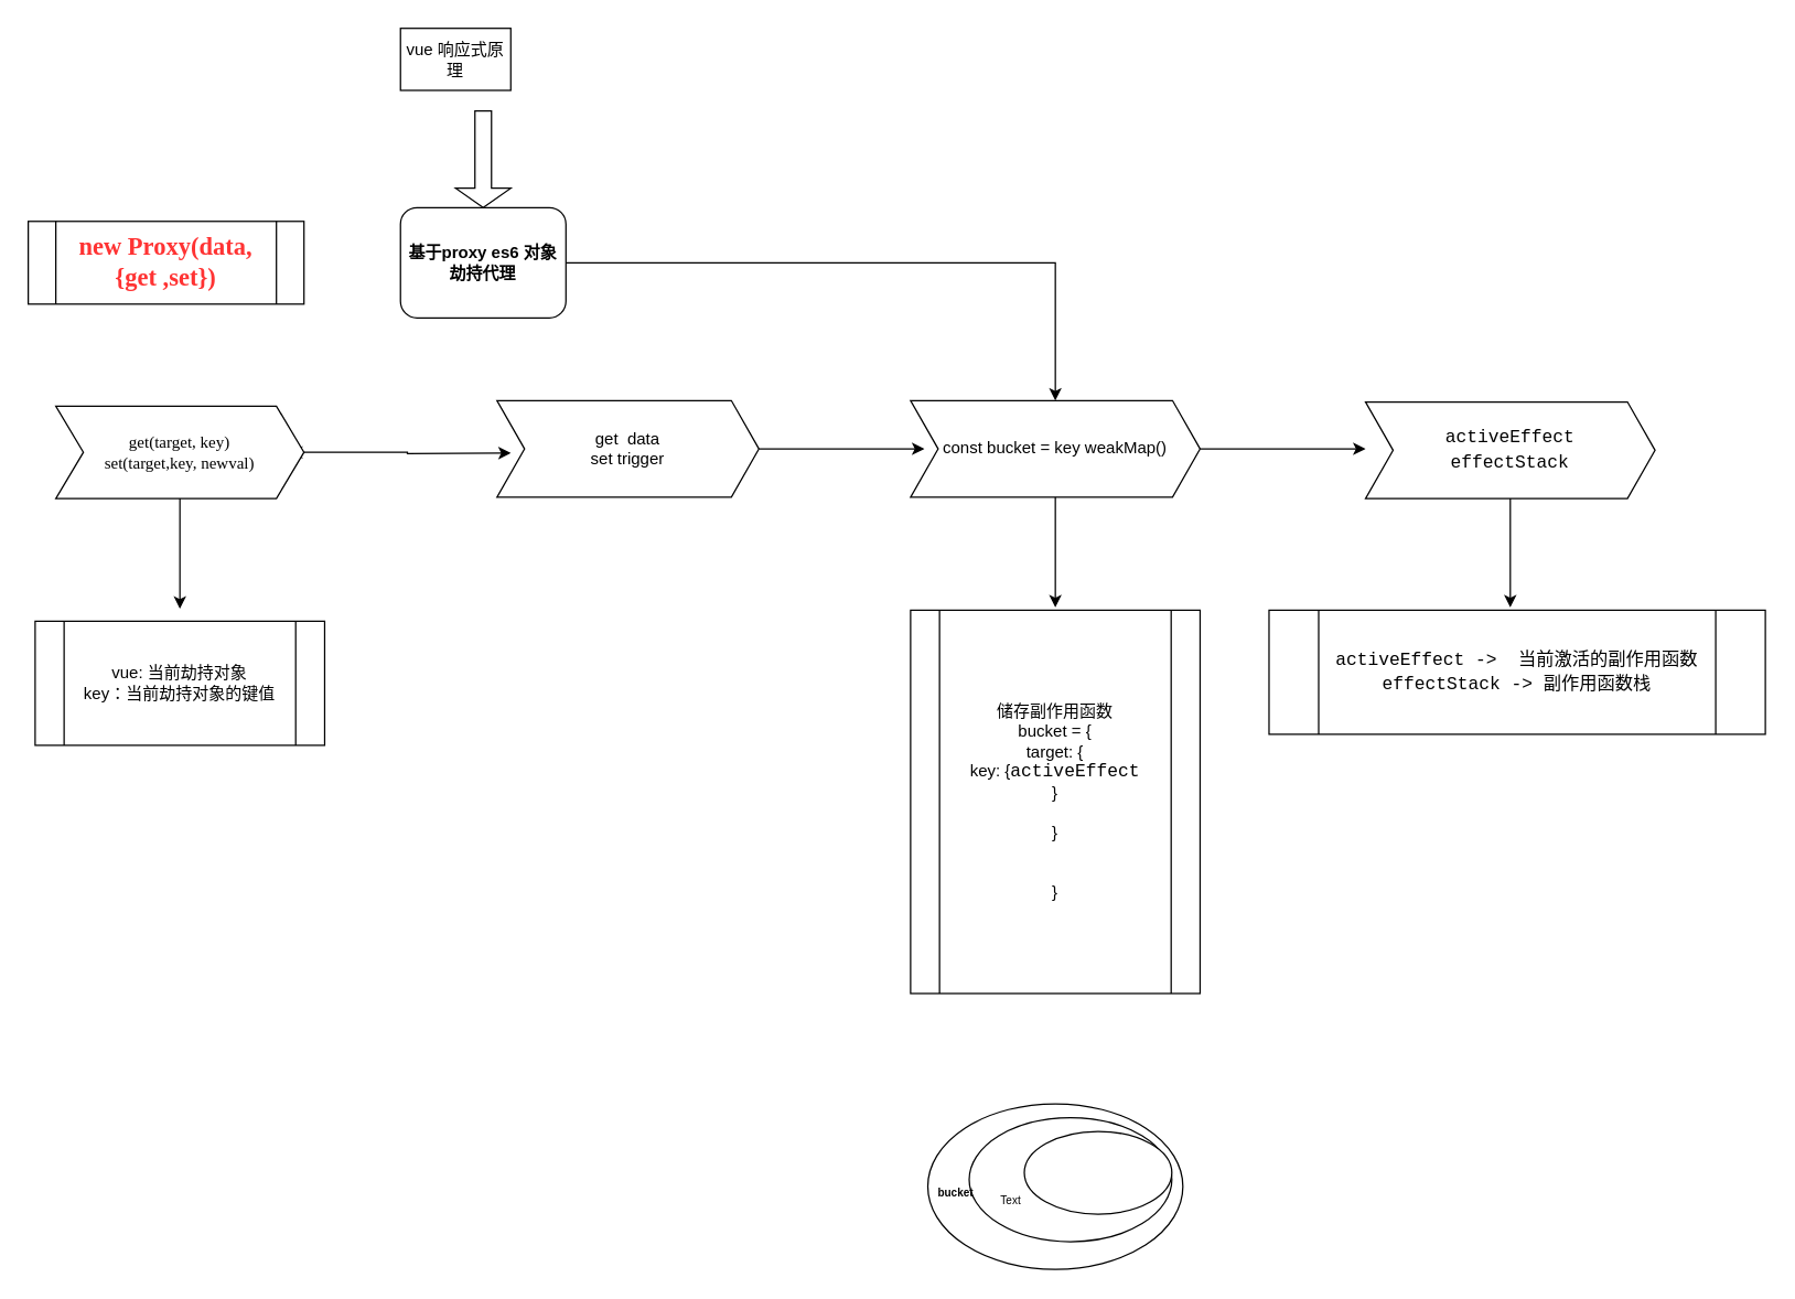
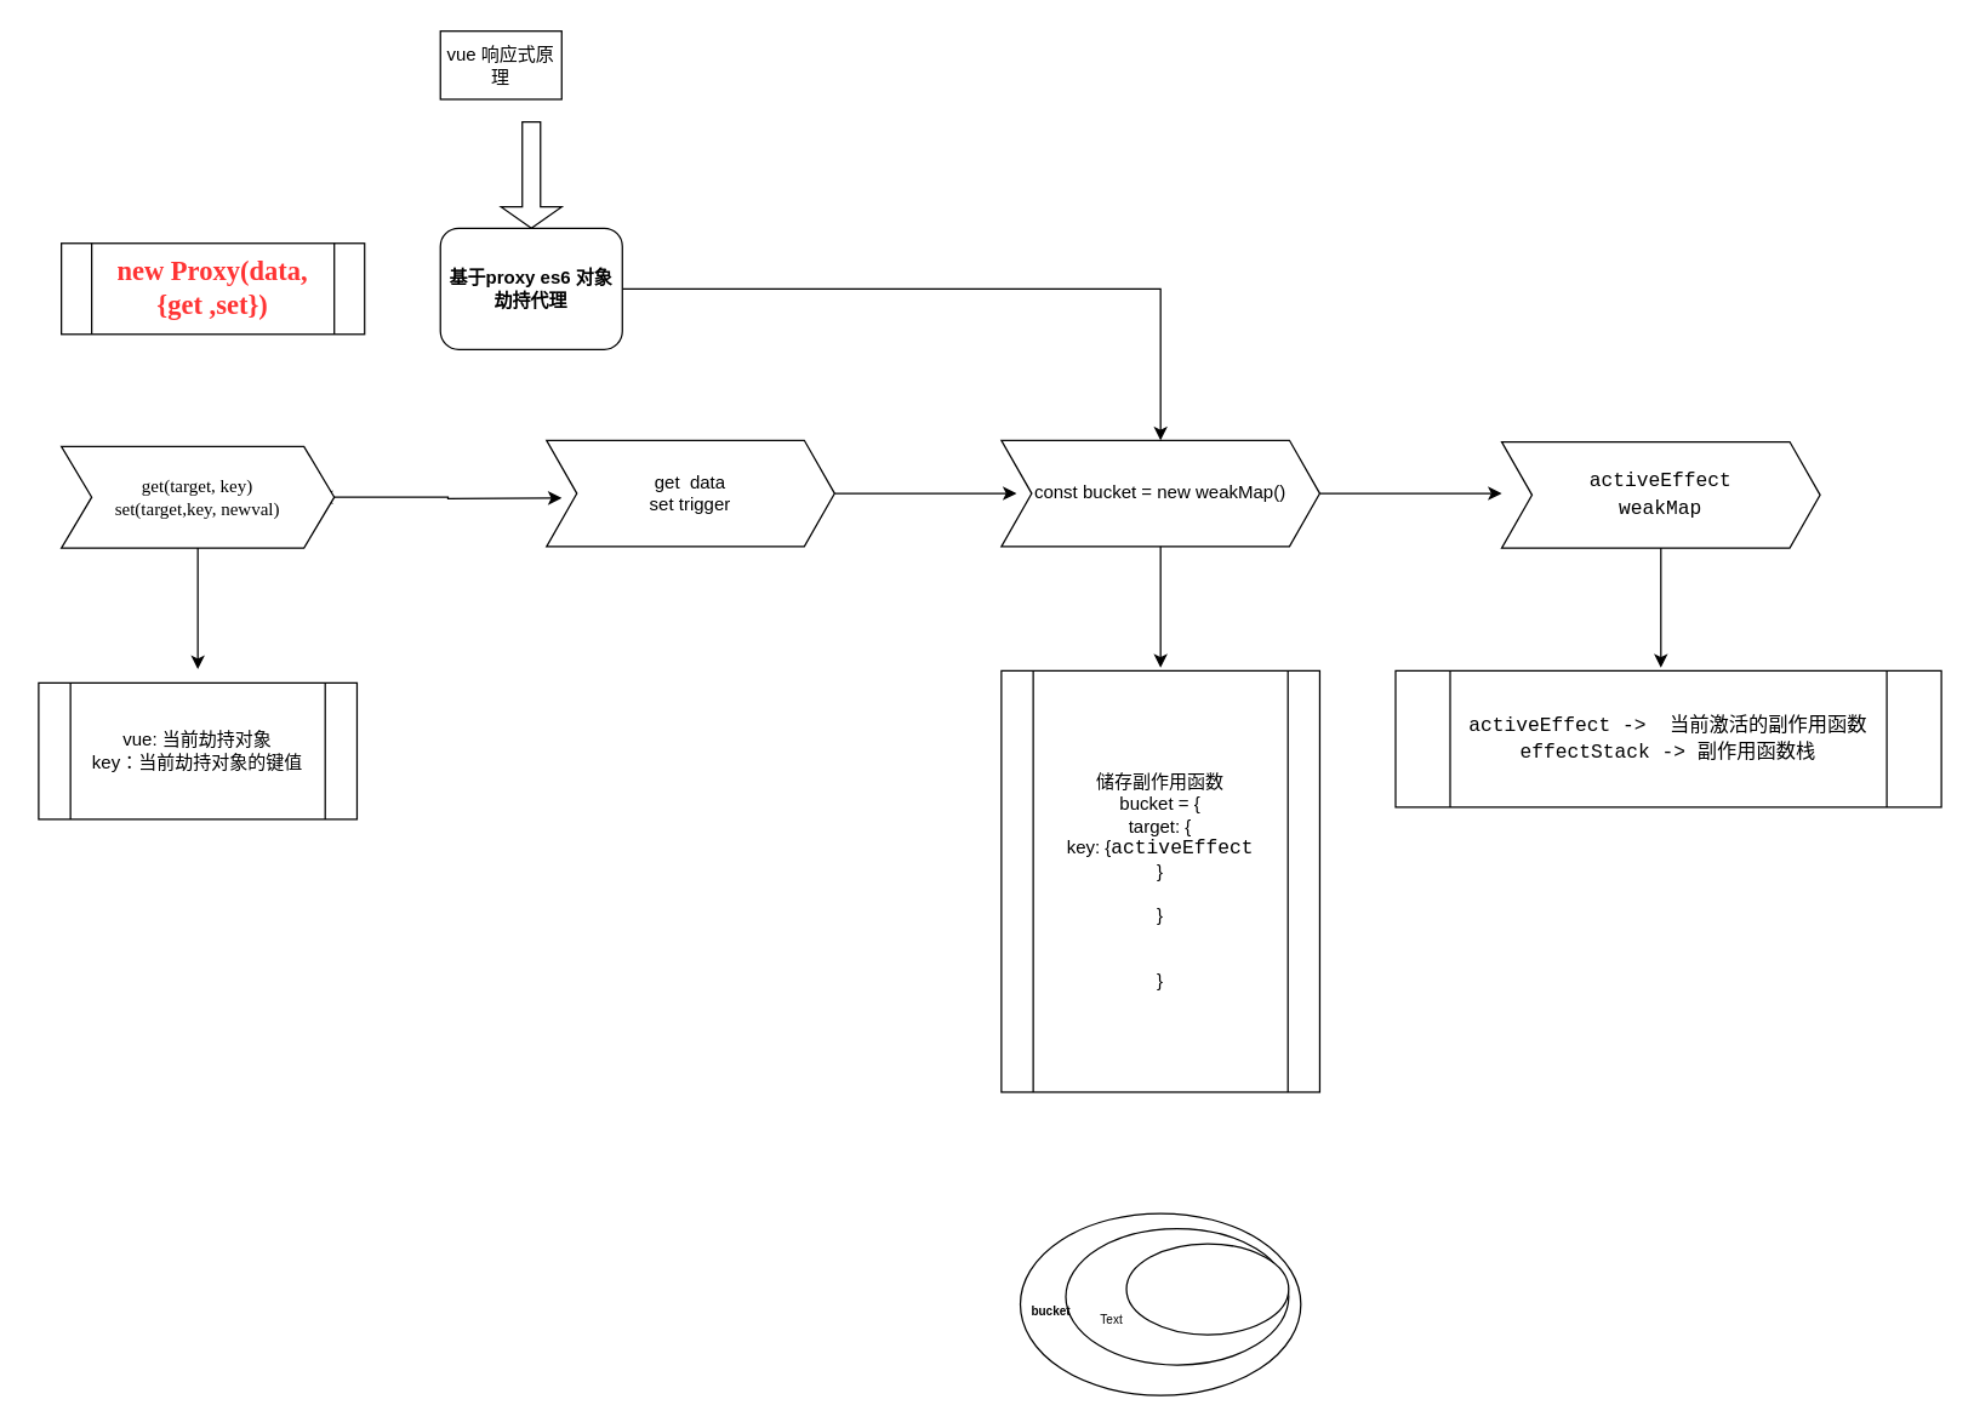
- <mxCell id="13" value="&lt;h2&gt;&lt;b&gt;&lt;font face=&quot;Comic Sans MS&quot; color=&quot;#ff3333&quot;&gt;new Proxy(data, {get ,set})&lt;/font&gt;&lt;/b&gt;&lt;/h2&gt;" style="shape=process;whiteSpace=wrap;html=1;backgroundOutline=1;" parent="1" vertex="1"><mxGeometry x="20" y="160" width="200" height="60" as="geometry" /></mxCell>
+ <mxCell id="13" value="&lt;h2&gt;&lt;b&gt;&lt;font face=&quot;Comic Sans MS&quot; color=&quot;#ff3333&quot;&gt;new Proxy(data, {get ,set})&lt;/font&gt;&lt;/b&gt;&lt;/h2&gt;" style="shape=process;whiteSpace=wrap;html=1;backgroundOutline=1;" parent="1" vertex="1"><mxGeometry x="40" y="160" width="200" height="60" as="geometry" /></mxCell>
- <mxCell id="12" value="const bucket = key weakMap()" style="shape=step;perimeter=stepPerimeter;whiteSpace=wrap;html=1;fixedSize=1;" parent="1" vertex="1"><mxGeometry x="660" y="290" width="210" height="70" as="geometry" /></mxCell>
+ <mxCell id="12" value="const bucket = new weakMap()" style="shape=step;perimeter=stepPerimeter;whiteSpace=wrap;html=1;fixedSize=1;" parent="1" vertex="1"><mxGeometry x="660" y="290" width="210" height="70" as="geometry" /></mxCell>
- <mxCell id="18" value="&lt;div style=&quot;font-family: &amp;#34;consolas&amp;#34; , &amp;#34;courier new&amp;#34; , monospace ; font-size: 13px ; line-height: 18px ; white-space: pre&quot;&gt;&lt;span style=&quot;background-color: rgb(255 , 255 , 255)&quot;&gt;activeEffect&lt;/span&gt;&lt;/div&gt;&lt;div style=&quot;font-family: &amp;#34;consolas&amp;#34; , &amp;#34;courier new&amp;#34; , monospace ; font-size: 13px ; line-height: 18px ; white-space: pre&quot;&gt;&lt;span style=&quot;background-color: rgb(255 , 255 , 255)&quot;&gt;effectStack&lt;/span&gt;&lt;/div&gt;" style="shape=step;perimeter=stepPerimeter;whiteSpace=wrap;html=1;fixedSize=1;" vertex="1" parent="1"><mxGeometry x="990" y="291" width="210" height="70" as="geometry" /></mxCell>
+ <mxCell id="18" value="&lt;div style=&quot;font-family: &amp;#34;consolas&amp;#34; , &amp;#34;courier new&amp;#34; , monospace ; font-size: 13px ; line-height: 18px ; white-space: pre&quot;&gt;&lt;span style=&quot;background-color: rgb(255 , 255 , 255)&quot;&gt;activeEffect&lt;/span&gt;&lt;/div&gt;&lt;div style=&quot;font-family: &amp;#34;consolas&amp;#34; , &amp;#34;courier new&amp;#34; , monospace ; font-size: 13px ; line-height: 18px ; white-space: pre&quot;&gt;&lt;span style=&quot;background-color: rgb(255 , 255 , 255)&quot;&gt;weakMap&lt;/span&gt;&lt;/div&gt;" style="shape=step;perimeter=stepPerimeter;whiteSpace=wrap;html=1;fixedSize=1;" vertex="1" parent="1"><mxGeometry x="990" y="291" width="210" height="70" as="geometry" /></mxCell>
